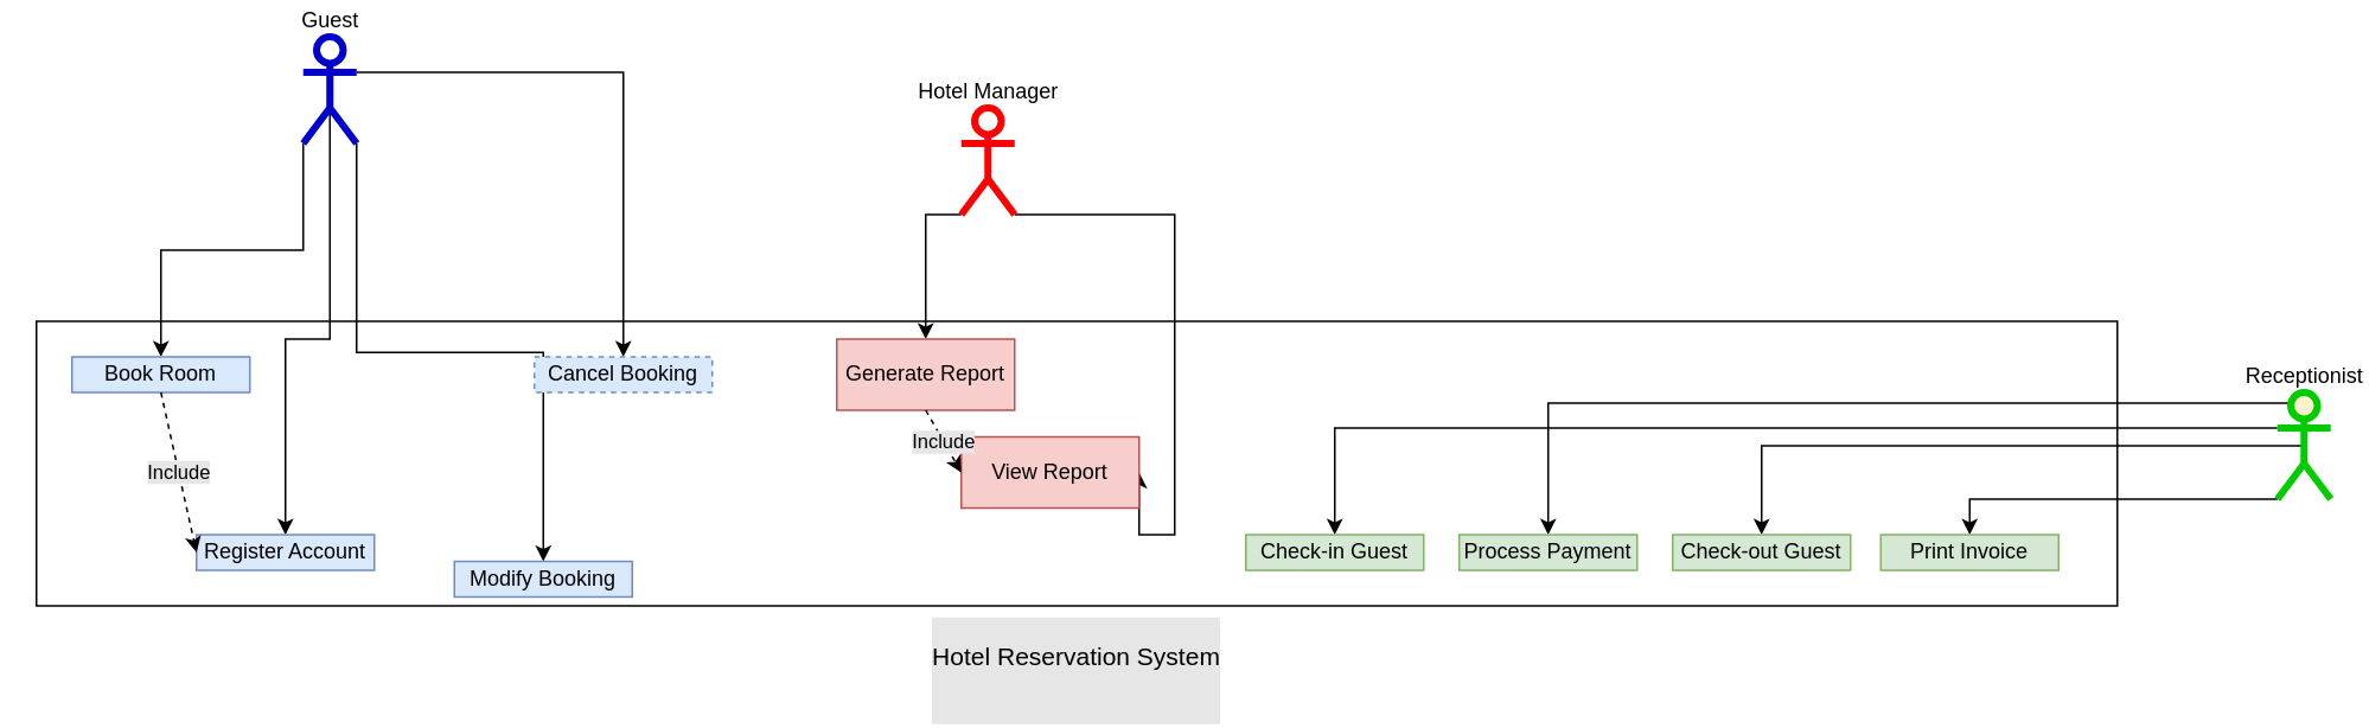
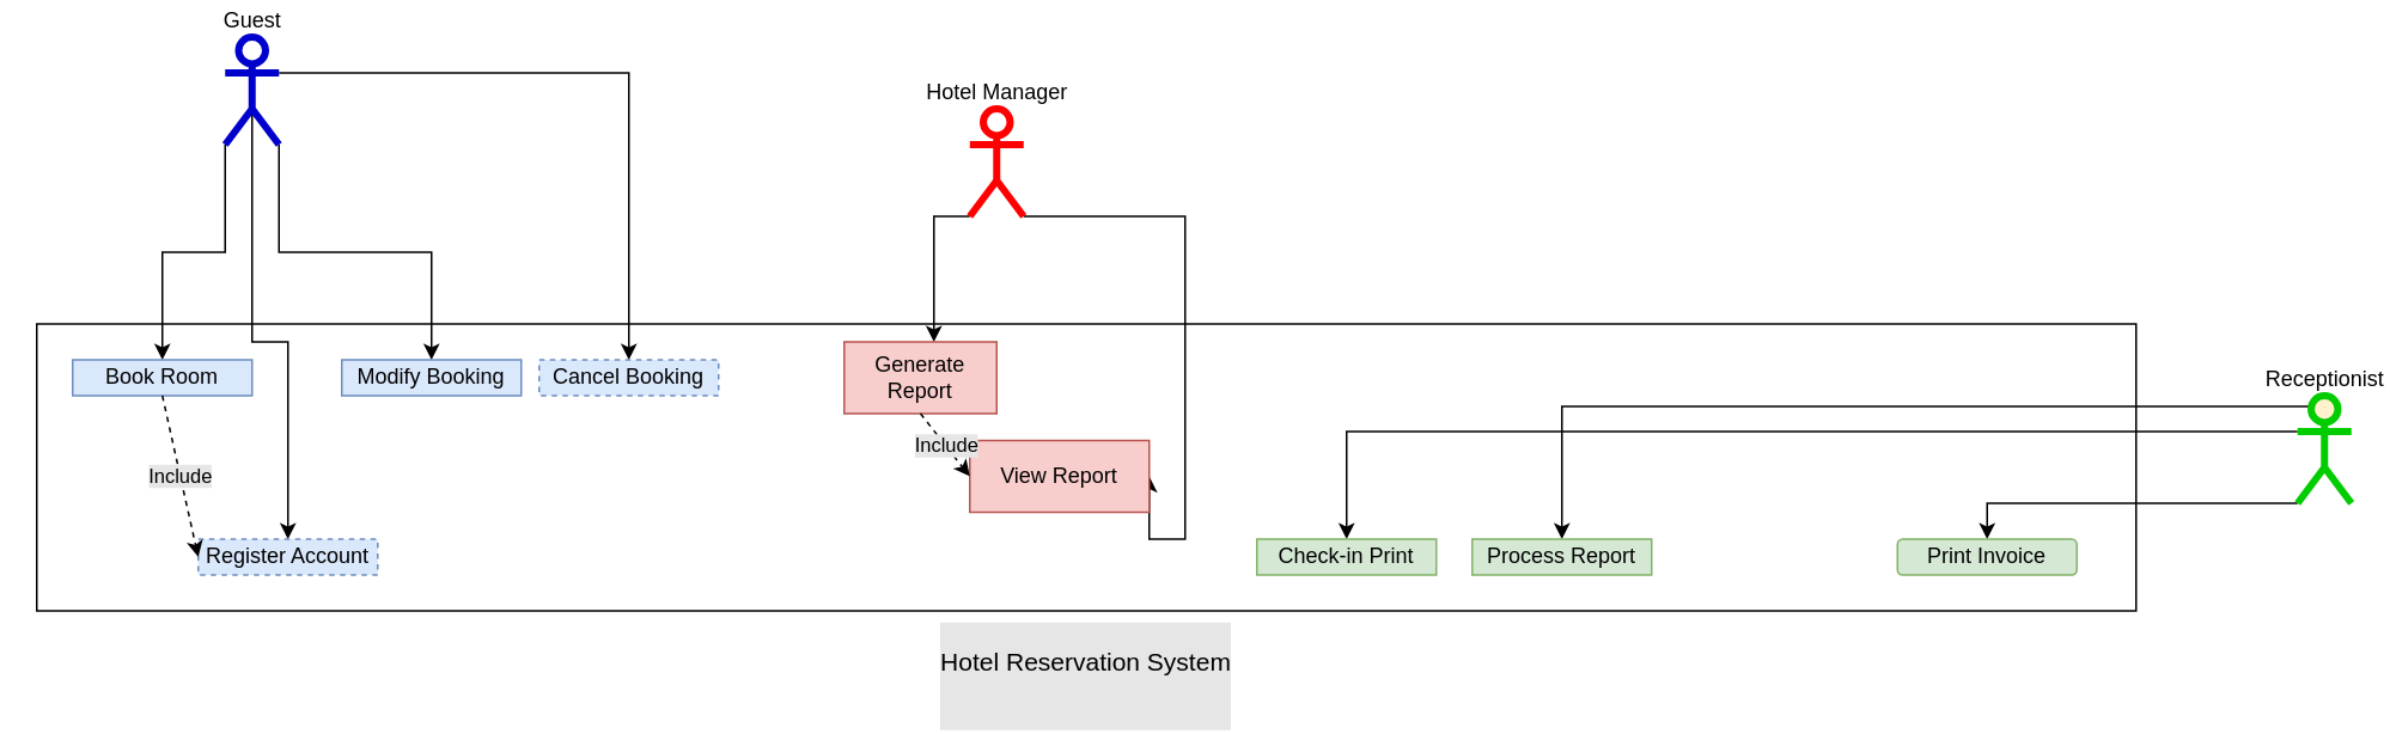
- <mxCell id="7" value="Guest" style="shape=umlActor;verticalLabelPosition=top;verticalAlign=bottom;html=1;outlineConnect=0;strokeWidth=4;strokeColor=#0000CC;labelPosition=center;align=center;" vertex="1" parent="1"><mxGeometry x="170" y="20" width="30" height="60" as="geometry" /></mxCell>
+ <mxCell id="7" value="Guest" style="shape=umlActor;verticalLabelPosition=top;verticalAlign=bottom;html=1;outlineConnect=0;strokeWidth=4;strokeColor=#0000CC;labelPosition=center;align=center;" vertex="1" parent="1"><mxGeometry x="125" y="20" width="30" height="60" as="geometry" /></mxCell>
- <mxCell id="20" value="Generate Report" style="rounded=0;whiteSpace=wrap;html=1;fillColor=#f8cecc;strokeColor=#b85450;" vertex="1" parent="1"><mxGeometry x="470" y="190" width="100" height="40" as="geometry" /></mxCell>
+ <mxCell id="20" value="Generate Report" style="rounded=0;whiteSpace=wrap;html=1;fillColor=#f8cecc;strokeColor=#b85450;" vertex="1" parent="1"><mxGeometry x="470" y="190" width="85" height="40" as="geometry" /></mxCell>
- <mxCell id="13" style="edgeStyle=orthogonalEdgeStyle;rounded=0;orthogonalLoop=1;jettySize=auto;html=1;exitX=0.5;exitY=0.5;exitDx=0;exitDy=0;exitPerimeter=0;" edge="1" parent="1" source="15" target="22"><mxGeometry relative="1" as="geometry" /></mxCell>
- <mxCell id="19" value="Register Account" style="rounded=0;whiteSpace=wrap;html=1;fillColor=#dae8fc;strokeColor=#6c8ebf;" vertex="1" parent="1"><mxGeometry x="110" y="300" width="100" height="20" as="geometry" /></mxCell>
+ <mxCell id="19" value="Register Account" style="rounded=0;whiteSpace=wrap;html=1;fillColor=#dae8fc;strokeColor=#6c8ebf;dashed=1;" vertex="1" parent="1"><mxGeometry x="110" y="300" width="100" height="20" as="geometry" /></mxCell>
- <mxCell id="25" value="Check-in Guest" style="rounded=0;whiteSpace=wrap;html=1;fillColor=#d5e8d4;strokeColor=#82b366;" vertex="1" parent="1"><mxGeometry x="700" y="300" width="100" height="20" as="geometry" /></mxCell>
+ <mxCell id="25" value="Check-in Print" style="rounded=0;whiteSpace=wrap;html=1;fillColor=#d5e8d4;strokeColor=#82b366;" vertex="1" parent="1"><mxGeometry x="700" y="300" width="100" height="20" as="geometry" /></mxCell>
- <mxCell id="24" value="Process Payment" style="rounded=0;whiteSpace=wrap;html=1;fillColor=#d5e8d4;strokeColor=#82b366;" vertex="1" parent="1"><mxGeometry x="820" y="300" width="100" height="20" as="geometry" /></mxCell>
+ <mxCell id="24" value="Process Report" style="rounded=0;whiteSpace=wrap;html=1;fillColor=#d5e8d4;strokeColor=#82b366;" vertex="1" parent="1"><mxGeometry x="820" y="300" width="100" height="20" as="geometry" /></mxCell>
- <mxCell id="22" value="Check-out Guest" style="rounded=0;whiteSpace=wrap;html=1;fillColor=#d5e8d4;strokeColor=#82b366;" vertex="1" parent="1"><mxGeometry x="940" y="300" width="100" height="20" as="geometry" /></mxCell>
- <mxCell id="23" value="Print Invoice" style="rounded=0;whiteSpace=wrap;html=1;fillColor=#d5e8d4;strokeColor=#82b366;" vertex="1" parent="1"><mxGeometry x="1057" y="300" width="100" height="20" as="geometry" /></mxCell>
+ <mxCell id="23" value="Print Invoice" style="whiteSpace=wrap;html=1;fillColor=#d5e8d4;strokeColor=#82b366;rounded=1;" vertex="1" parent="1"><mxGeometry x="1057" y="300" width="100" height="20" as="geometry" /></mxCell>
- <mxCell id="17" value="Modify Booking" style="rounded=0;whiteSpace=wrap;html=1;fillColor=#dae8fc;strokeColor=#6c8ebf;" vertex="1" parent="1"><mxGeometry x="255" y="315" width="100" height="20" as="geometry" /></mxCell>
+ <mxCell id="17" value="Modify Booking" style="rounded=0;whiteSpace=wrap;html=1;fillColor=#dae8fc;strokeColor=#6c8ebf;" vertex="1" parent="1"><mxGeometry x="190" y="200" width="100" height="20" as="geometry" /></mxCell>
